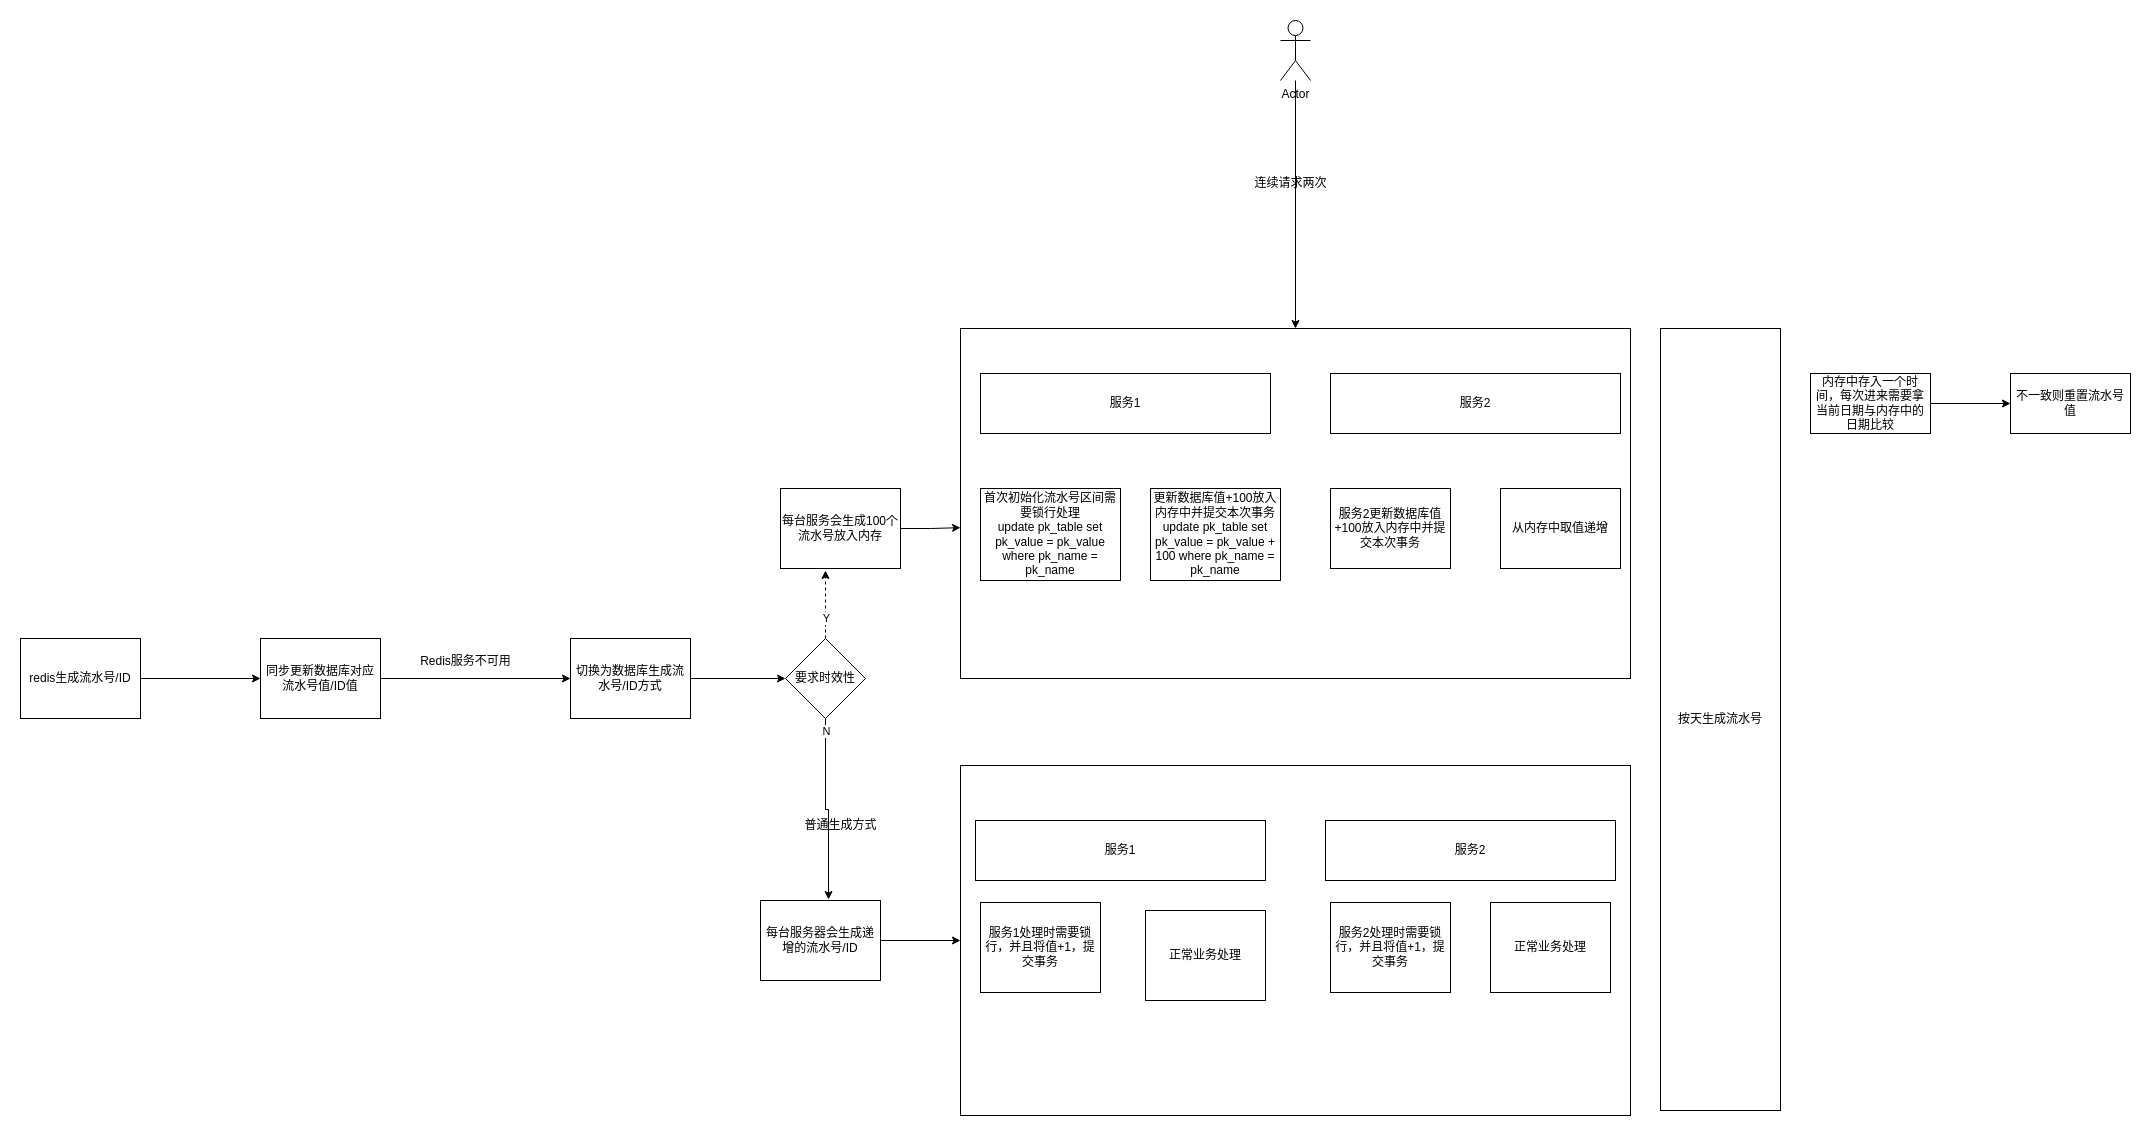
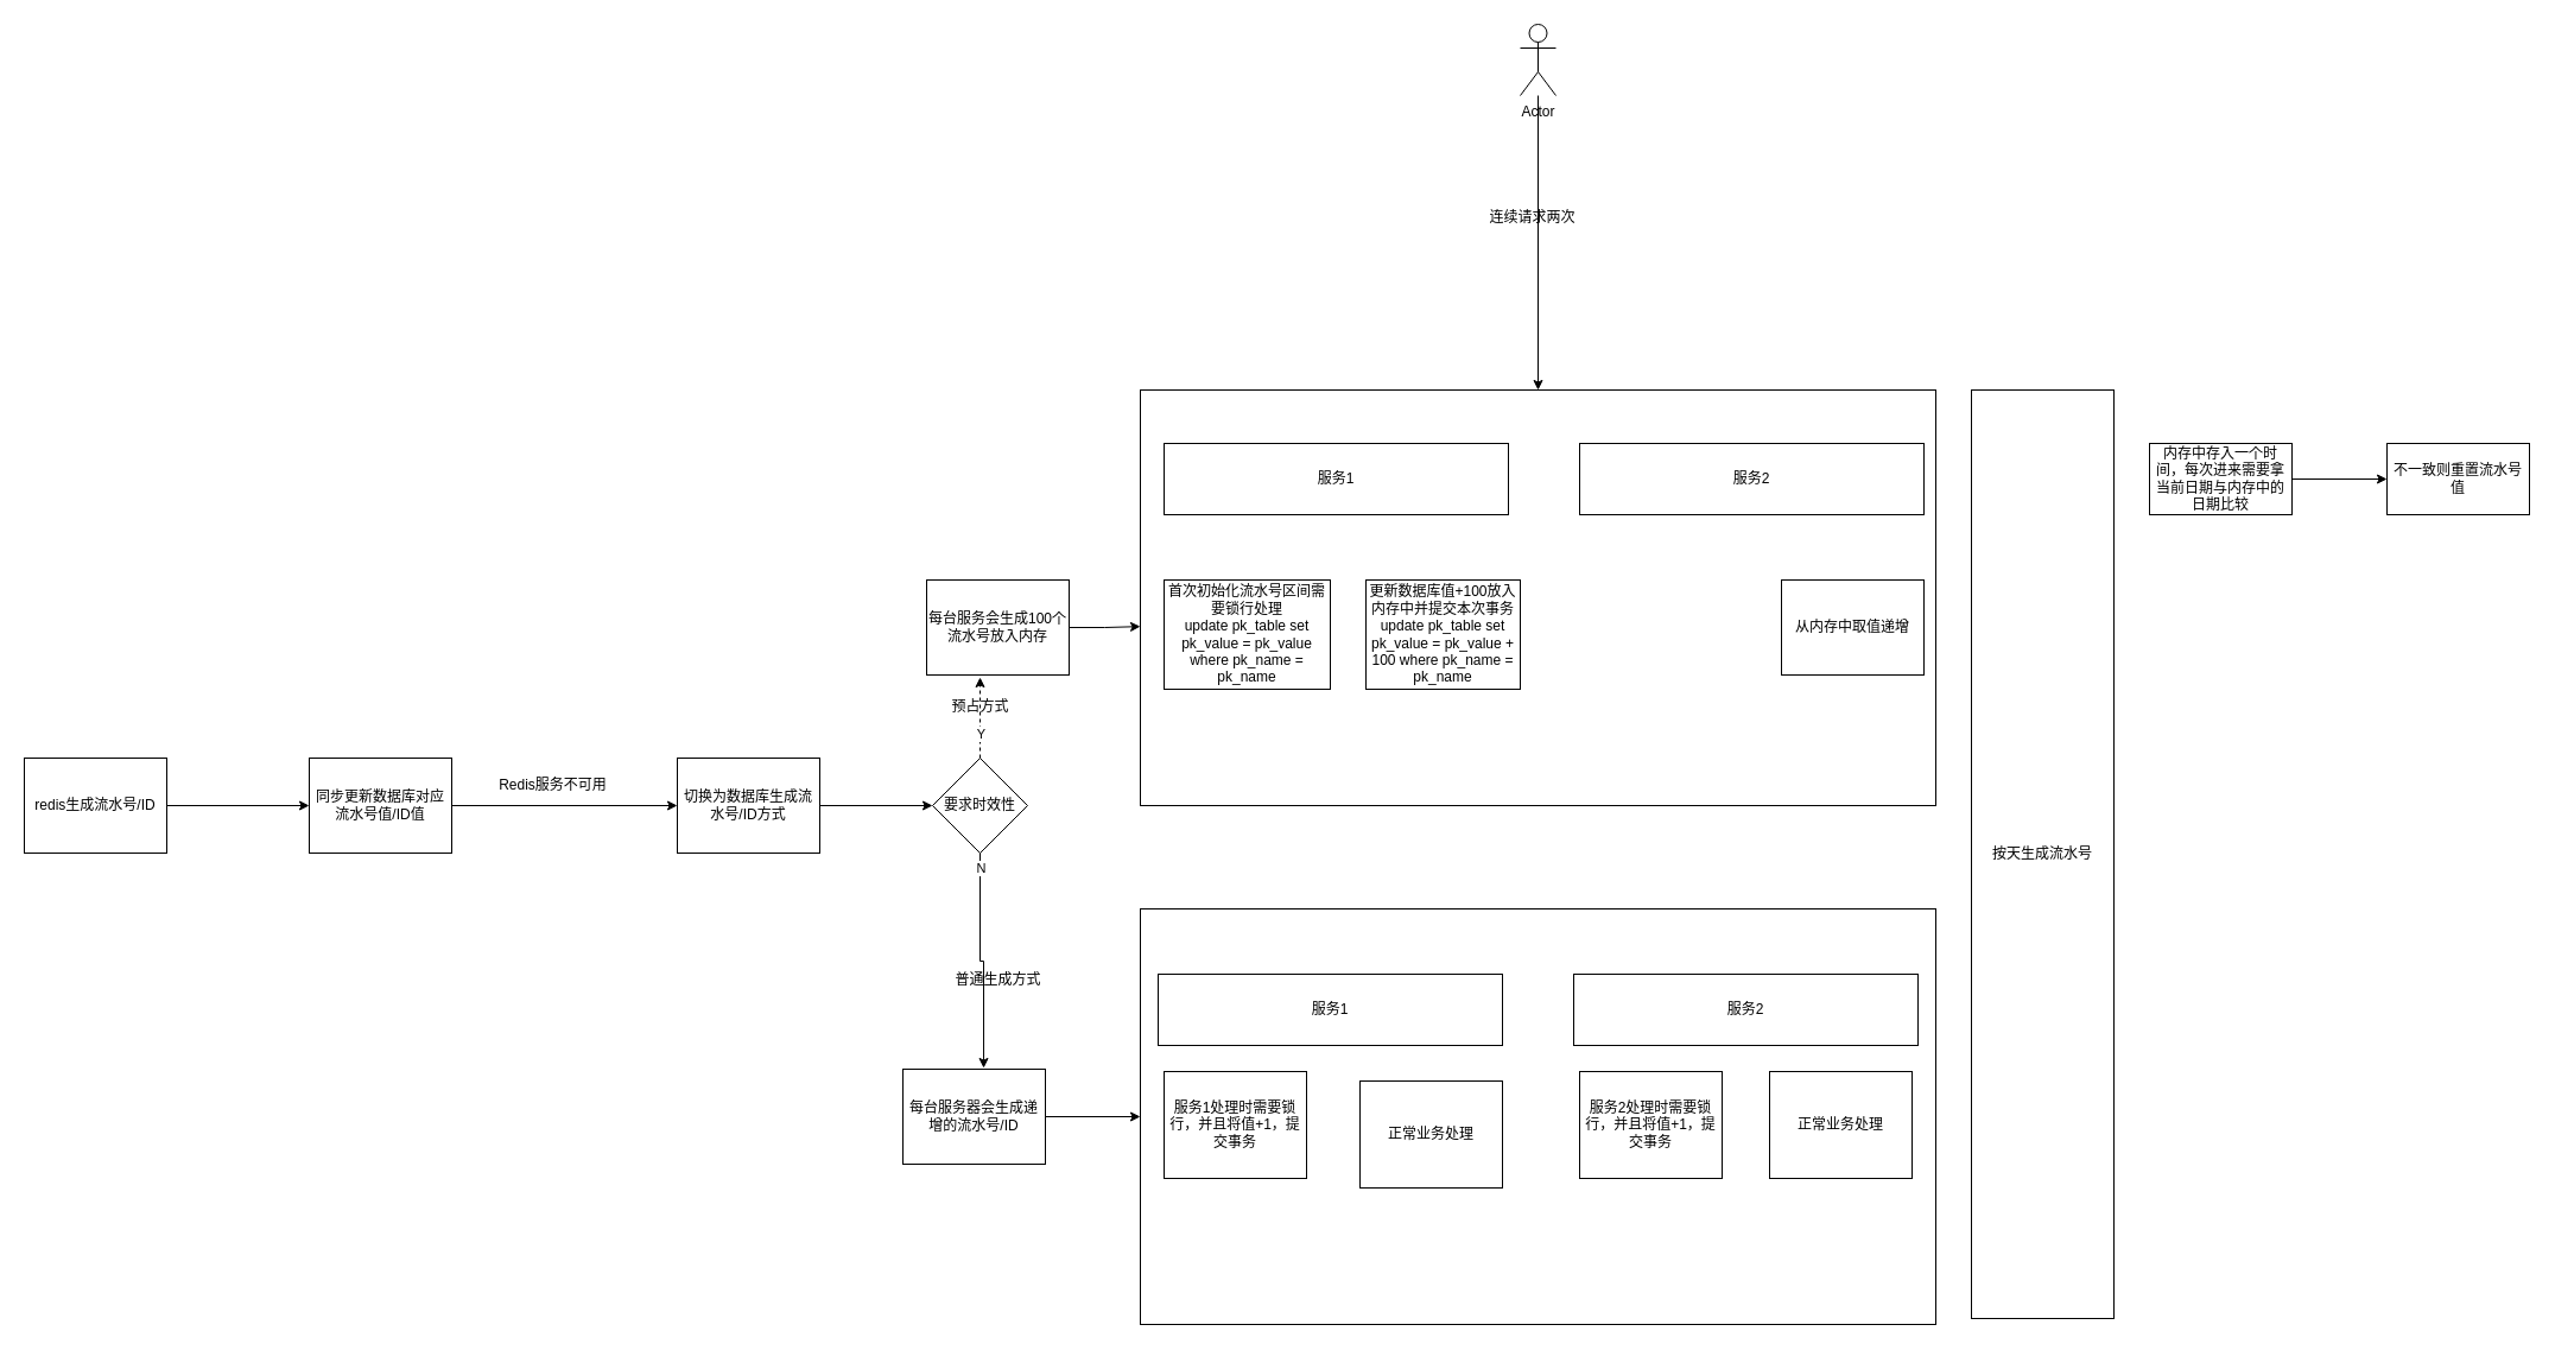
- <mxCell id="20" value="服务2更新数据库值+100放入内存中并提交本次事务" style="rounded=0;whiteSpace=wrap;html=1;" vertex="1" parent="1"><mxGeometry x="1330" y="488" width="120" height="80" as="geometry" /></mxCell>
+ <mxCell id="14" value="预占方式" style="text;html=1;align=center;verticalAlign=middle;resizable=0;points=[];autosize=1;strokeColor=none;fillColor=none;" vertex="1" parent="1"><mxGeometry x="790" y="580" width="70" height="30" as="geometry" /></mxCell>
